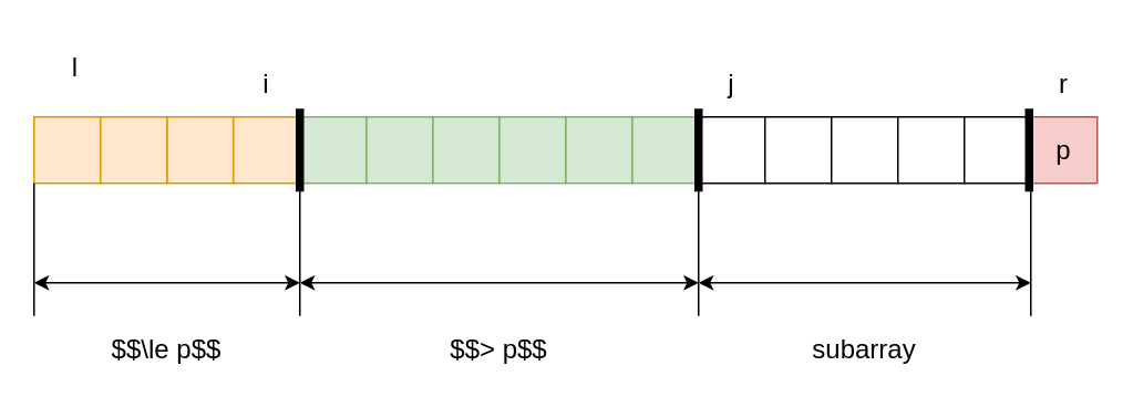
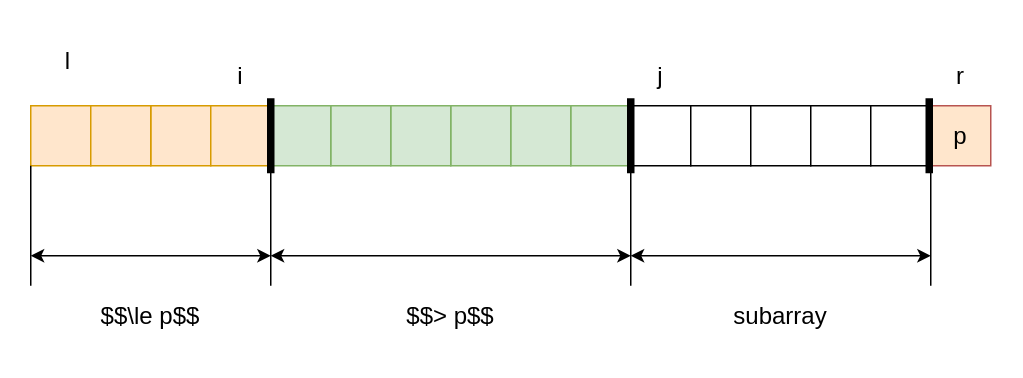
- <mxCell id="9" value="p" style="rounded=0;whiteSpace=wrap;html=1;fontSize=16;fillColor=#f8cecc;strokeColor=#b85450;" parent="1" vertex="1"><mxGeometry x="620" y="70" width="40" height="40" as="geometry" /></mxCell>
+ <mxCell id="9" value="p" style="rounded=0;whiteSpace=wrap;html=1;fontSize=16;fillColor=#ffe6cc;strokeColor=#b85450;" parent="1" vertex="1"><mxGeometry x="620" y="70" width="40" height="40" as="geometry" /></mxCell>
